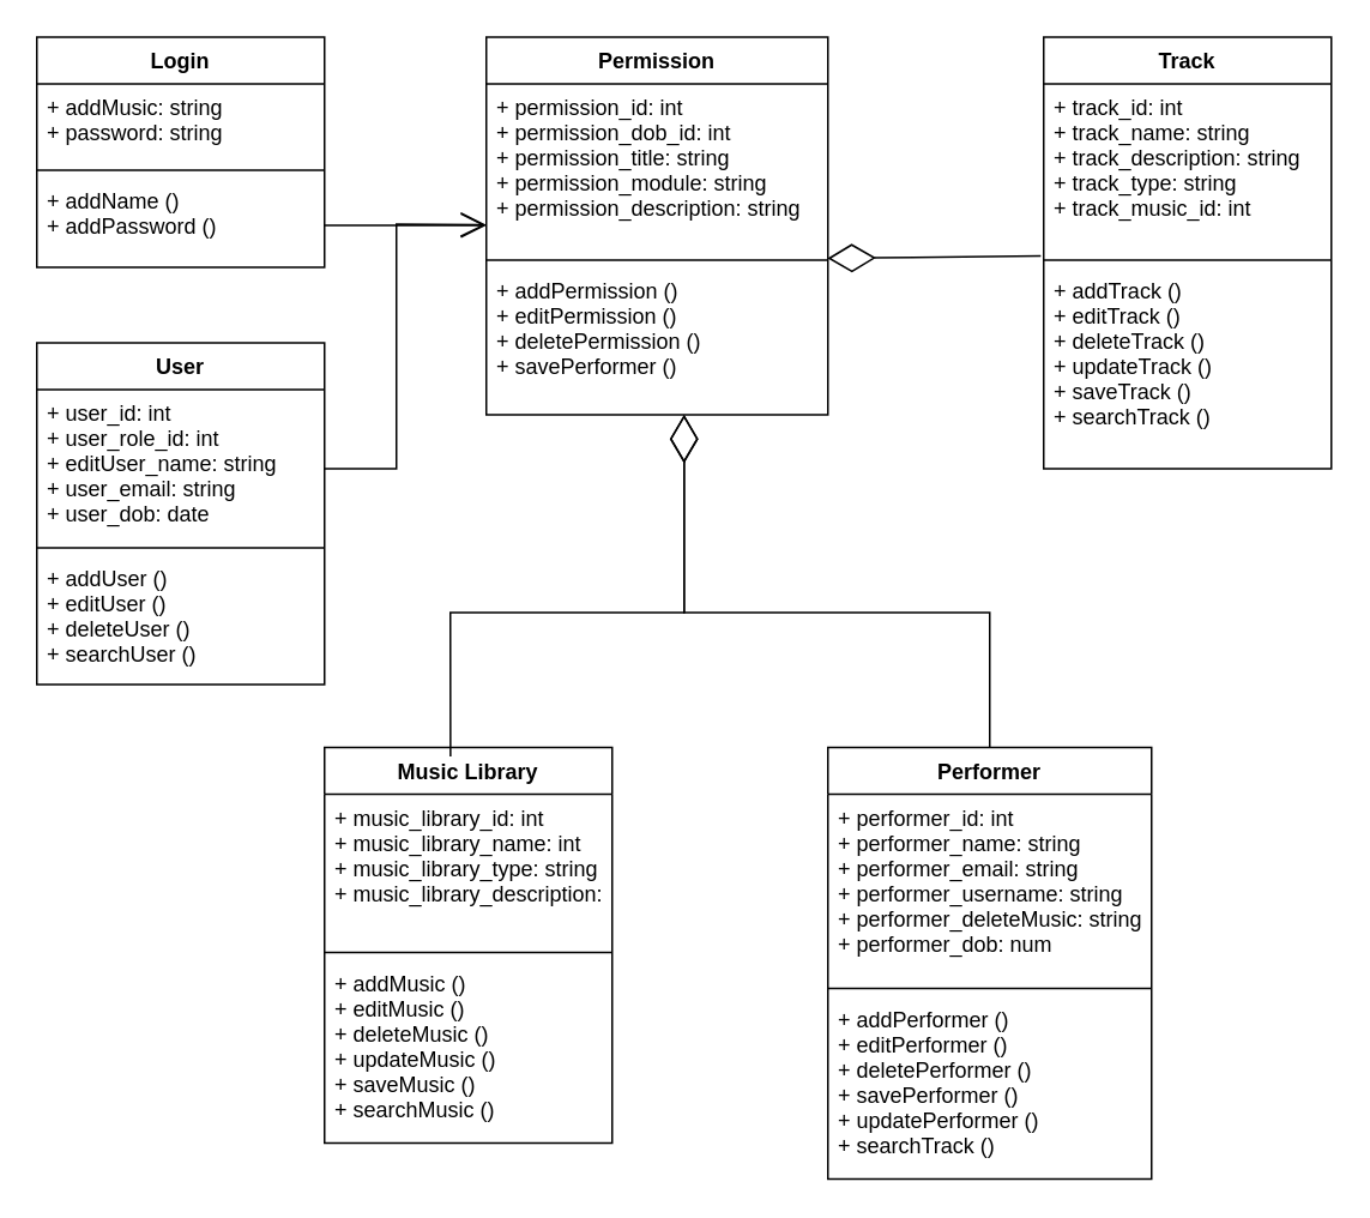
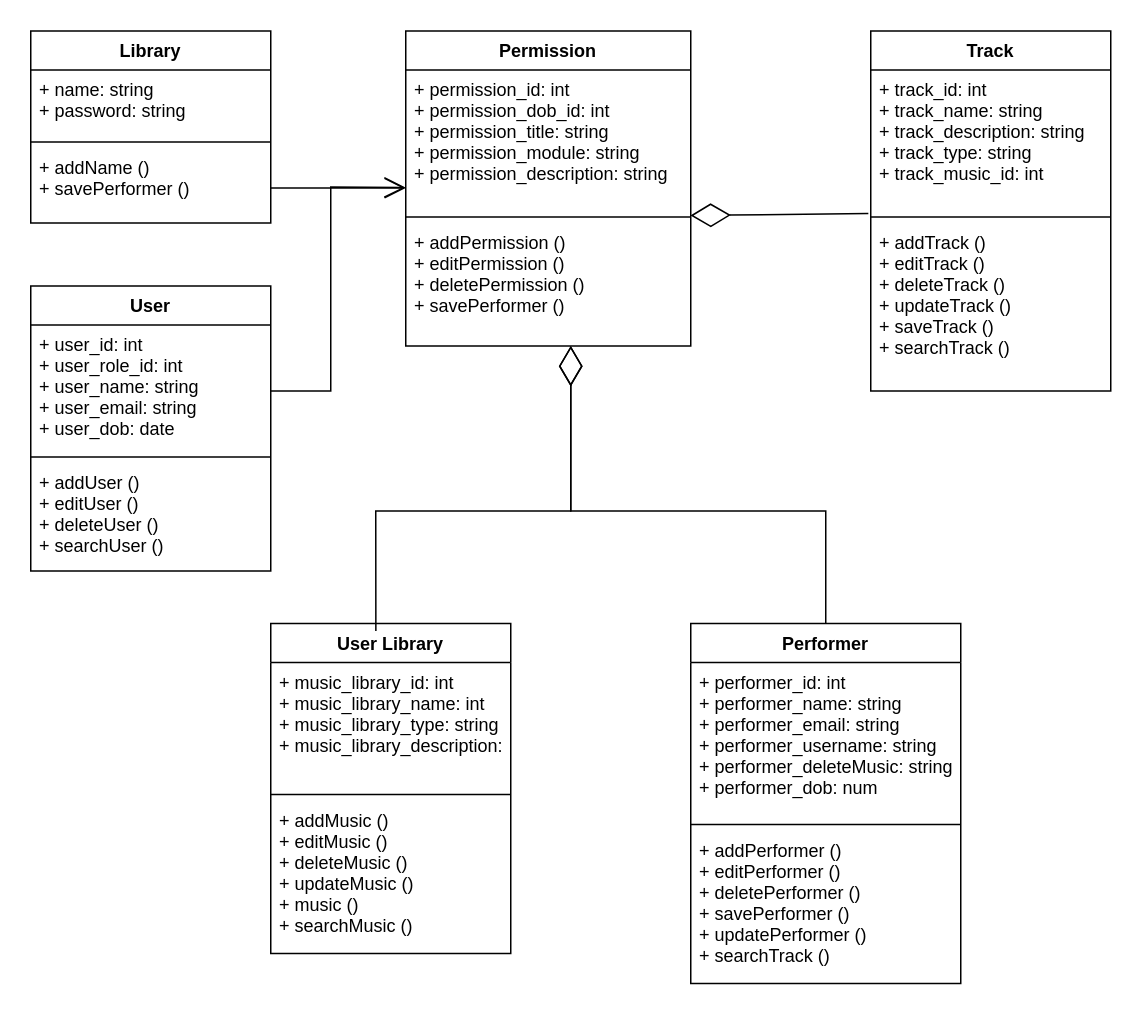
- <mxCell id="22" value="Login" style="swimlane;fontStyle=1;align=center;verticalAlign=top;childLayout=stackLayout;horizontal=1;startSize=26;horizontalStack=0;resizeParent=1;resizeParentMax=0;resizeLast=0;collapsible=1;marginBottom=0;" parent="1" vertex="1"><mxGeometry x="20" y="20" width="160" height="128" as="geometry" /></mxCell>
+ <mxCell id="22" value="Library" style="swimlane;fontStyle=1;align=center;verticalAlign=top;childLayout=stackLayout;horizontal=1;startSize=26;horizontalStack=0;resizeParent=1;resizeParentMax=0;resizeLast=0;collapsible=1;marginBottom=0;" parent="1" vertex="1"><mxGeometry x="20" y="20" width="160" height="128" as="geometry" /></mxCell>
- <mxCell id="23" value="+ addMusic: string&#10;+ password: string" style="text;strokeColor=none;fillColor=none;align=left;verticalAlign=top;spacingLeft=4;spacingRight=4;overflow=hidden;rotatable=0;points=[[0,0.5],[1,0.5]];portConstraint=eastwest;" parent="22" vertex="1"><mxGeometry y="26" width="160" height="44" as="geometry" /></mxCell>
+ <mxCell id="23" value="+ name: string&#10;+ password: string" style="text;strokeColor=none;fillColor=none;align=left;verticalAlign=top;spacingLeft=4;spacingRight=4;overflow=hidden;rotatable=0;points=[[0,0.5],[1,0.5]];portConstraint=eastwest;" parent="22" vertex="1"><mxGeometry y="26" width="160" height="44" as="geometry" /></mxCell>
- <mxCell id="25" value="+ addName ()&#10;+ addPassword ()" style="text;strokeColor=none;fillColor=none;align=left;verticalAlign=top;spacingLeft=4;spacingRight=4;overflow=hidden;rotatable=0;points=[[0,0.5],[1,0.5]];portConstraint=eastwest;" parent="22" vertex="1"><mxGeometry y="78" width="160" height="50" as="geometry" /></mxCell>
+ <mxCell id="25" value="+ addName ()&#10;+ savePerformer ()" style="text;strokeColor=none;fillColor=none;align=left;verticalAlign=top;spacingLeft=4;spacingRight=4;overflow=hidden;rotatable=0;points=[[0,0.5],[1,0.5]];portConstraint=eastwest;" parent="22" vertex="1"><mxGeometry y="78" width="160" height="50" as="geometry" /></mxCell>
- <mxCell id="3" value="+ user_id: int&#10;+ user_role_id: int&#10;+ editUser_name: string &#10;+ user_email: string&#10;+ user_dob: date" style="text;strokeColor=none;fillColor=none;align=left;verticalAlign=top;spacingLeft=4;spacingRight=4;overflow=hidden;rotatable=0;points=[[0,0.5],[1,0.5]];portConstraint=eastwest;" parent="2" vertex="1"><mxGeometry y="26" width="160" height="84" as="geometry" /></mxCell>
+ <mxCell id="3" value="+ user_id: int&#10;+ user_role_id: int&#10;+ user_name: string &#10;+ user_email: string&#10;+ user_dob: date" style="text;strokeColor=none;fillColor=none;align=left;verticalAlign=top;spacingLeft=4;spacingRight=4;overflow=hidden;rotatable=0;points=[[0,0.5],[1,0.5]];portConstraint=eastwest;" parent="2" vertex="1"><mxGeometry y="26" width="160" height="84" as="geometry" /></mxCell>
- <mxCell id="14" value="Music Library" style="swimlane;fontStyle=1;align=center;verticalAlign=top;childLayout=stackLayout;horizontal=1;startSize=26;horizontalStack=0;resizeParent=1;resizeParentMax=0;resizeLast=0;collapsible=1;marginBottom=0;" parent="1" vertex="1"><mxGeometry x="180" y="415" width="160" height="220" as="geometry" /></mxCell>
+ <mxCell id="14" value="User Library" style="swimlane;fontStyle=1;align=center;verticalAlign=top;childLayout=stackLayout;horizontal=1;startSize=26;horizontalStack=0;resizeParent=1;resizeParentMax=0;resizeLast=0;collapsible=1;marginBottom=0;" parent="1" vertex="1"><mxGeometry x="180" y="415" width="160" height="220" as="geometry" /></mxCell>
- <mxCell id="17" value="+ addMusic ()&#10;+ editMusic ()&#10;+ deleteMusic () &#10;+ updateMusic ()&#10;+ saveMusic ()&#10;+ searchMusic ()" style="text;strokeColor=none;fillColor=none;align=left;verticalAlign=top;spacingLeft=4;spacingRight=4;overflow=hidden;rotatable=0;points=[[0,0.5],[1,0.5]];portConstraint=eastwest;" parent="14" vertex="1"><mxGeometry y="118" width="160" height="102" as="geometry" /></mxCell>
+ <mxCell id="17" value="+ addMusic ()&#10;+ editMusic ()&#10;+ deleteMusic () &#10;+ updateMusic ()&#10;+ music ()&#10;+ searchMusic ()" style="text;strokeColor=none;fillColor=none;align=left;verticalAlign=top;spacingLeft=4;spacingRight=4;overflow=hidden;rotatable=0;points=[[0,0.5],[1,0.5]];portConstraint=eastwest;" parent="14" vertex="1"><mxGeometry y="118" width="160" height="102" as="geometry" /></mxCell>
